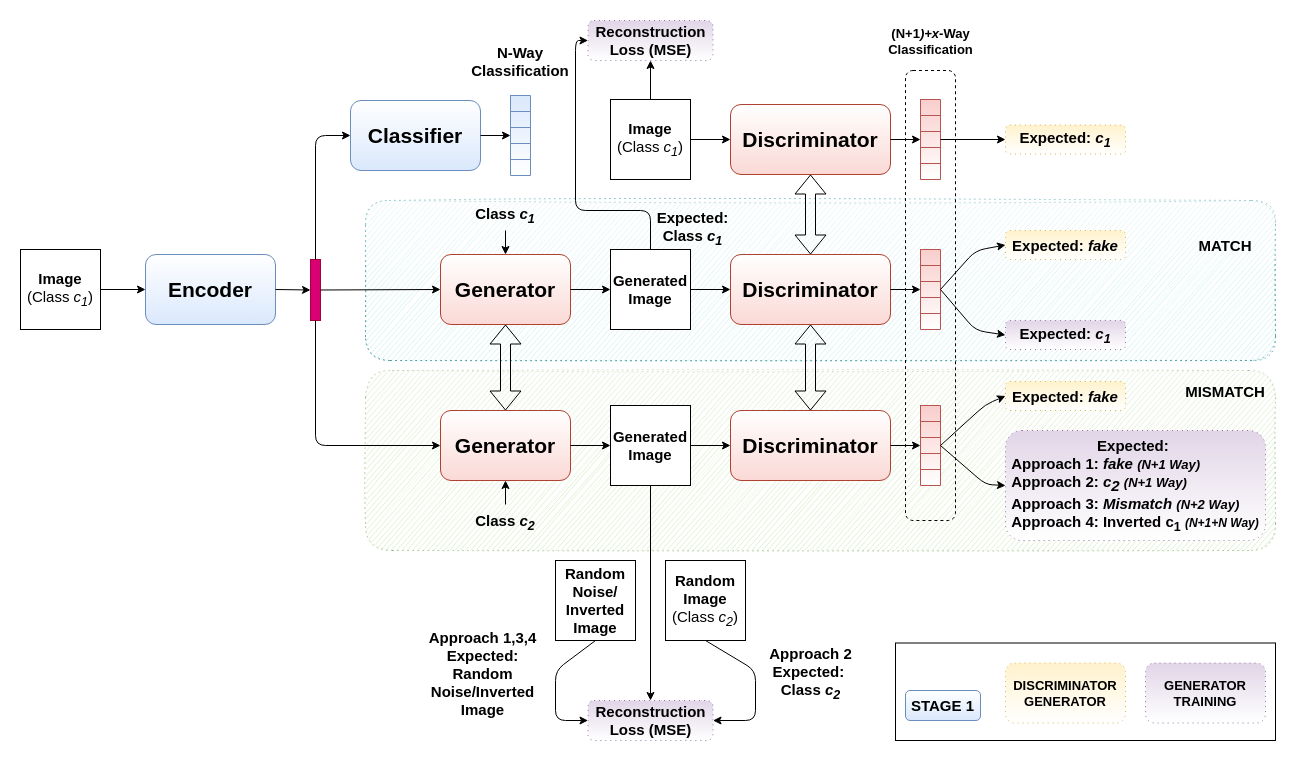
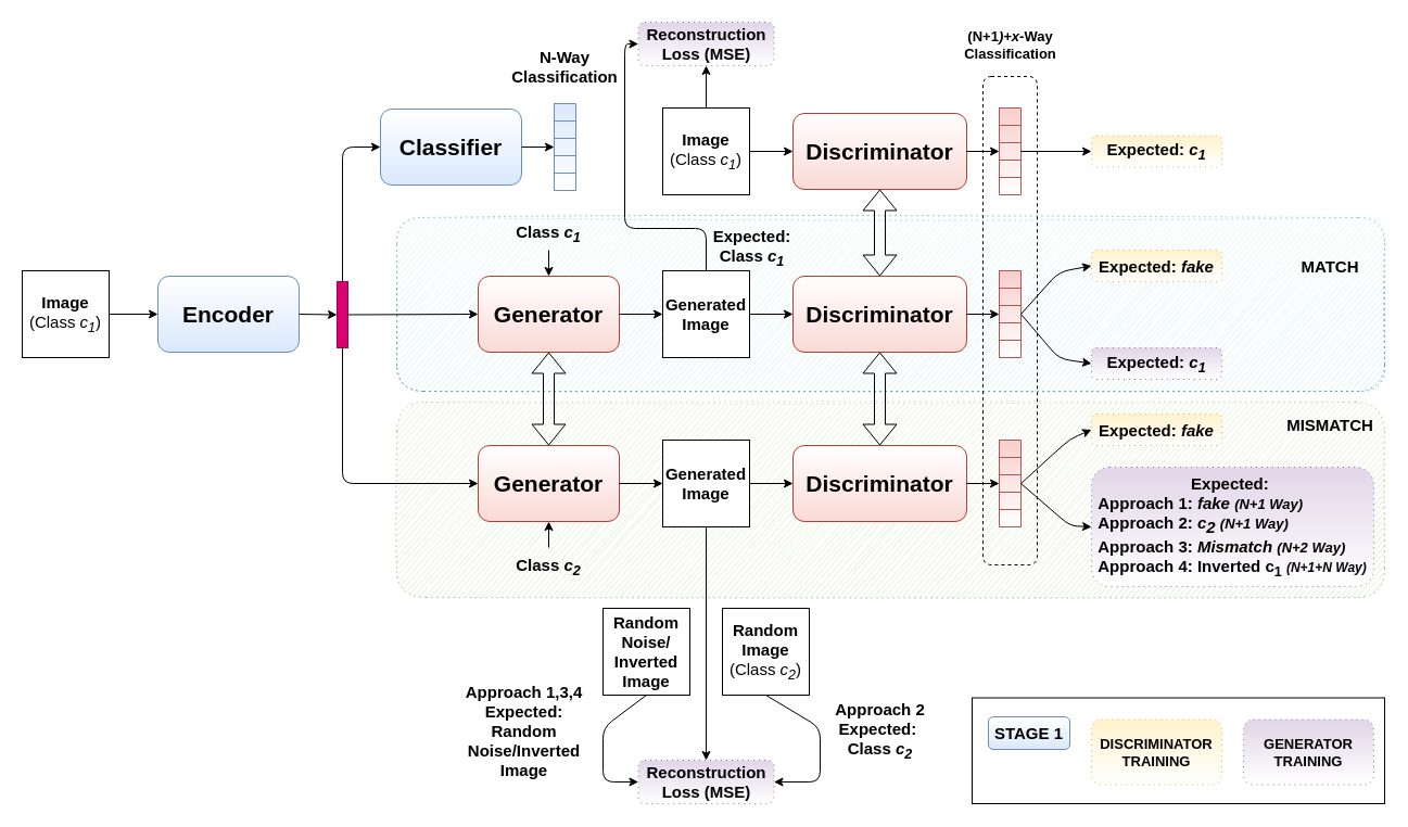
- <mxCell id="104" value="&lt;b style=&quot;font-size: 13px&quot;&gt;DISCRIMINATOR&lt;br&gt;GENERATOR&lt;/b&gt;" style="rounded=1;whiteSpace=wrap;html=1;fillColor=#fff2cc;strokeColor=#d6b656;dashed=1;dashPattern=1 4;gradientColor=#ffffff;" parent="1" vertex="1"><mxGeometry x="1005" y="662.5" width="120" height="60" as="geometry" /></mxCell>
+ <mxCell id="104" value="&lt;b style=&quot;font-size: 13px&quot;&gt;DISCRIMINATOR&lt;br&gt;TRAINING&lt;/b&gt;" style="rounded=1;whiteSpace=wrap;html=1;fillColor=#fff2cc;strokeColor=#d6b656;dashed=1;dashPattern=1 4;gradientColor=#ffffff;" parent="1" vertex="1"><mxGeometry x="1005" y="662.5" width="120" height="60" as="geometry" /></mxCell>
- <mxCell id="103" value="&lt;font style=&quot;font-size: 15px&quot;&gt;&lt;b&gt;STAGE 1&lt;/b&gt;&lt;/font&gt;" style="rounded=1;whiteSpace=wrap;html=1;fillColor=#dae8fc;strokeColor=#6c8ebf;gradientDirection=north;gradientColor=#ffffff;" parent="1" vertex="1"><mxGeometry x="905" y="690" width="75" height="30" as="geometry" /></mxCell>
+ <mxCell id="103" value="&lt;font style=&quot;font-size: 15px&quot;&gt;&lt;b&gt;STAGE 1&lt;/b&gt;&lt;/font&gt;" style="rounded=1;whiteSpace=wrap;html=1;fillColor=#dae8fc;strokeColor=#6c8ebf;gradientDirection=north;gradientColor=#ffffff;" parent="1" vertex="1"><mxGeometry x="910" y="660" width="75" height="30" as="geometry" /></mxCell>
